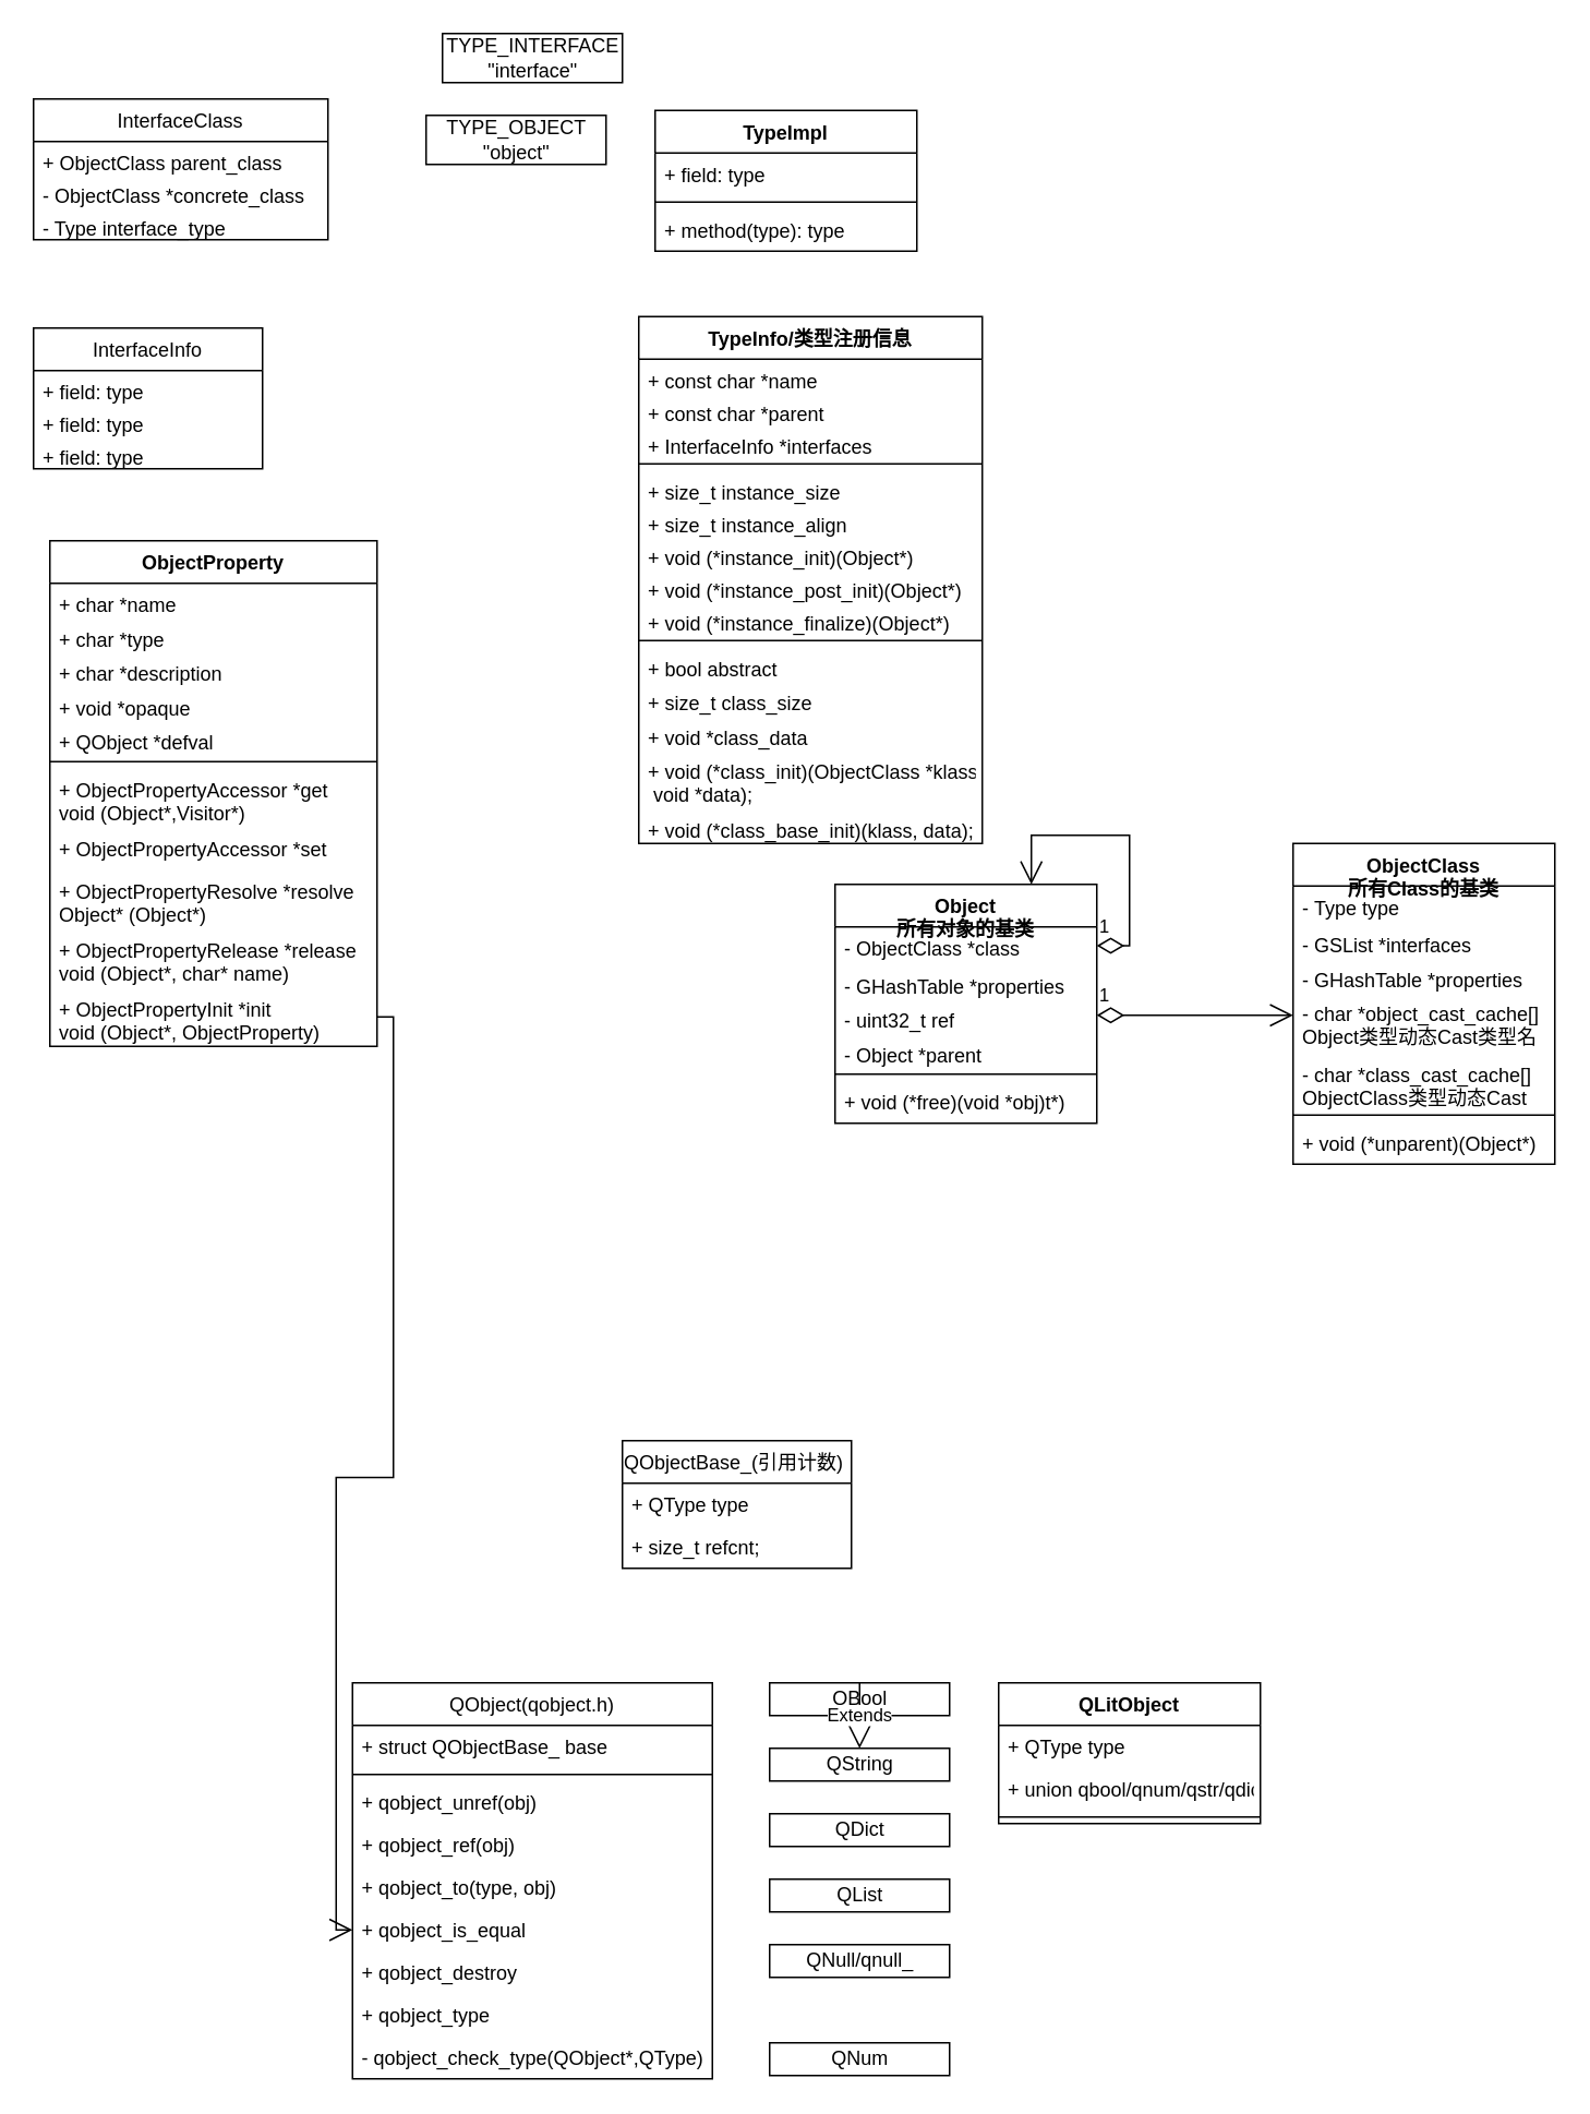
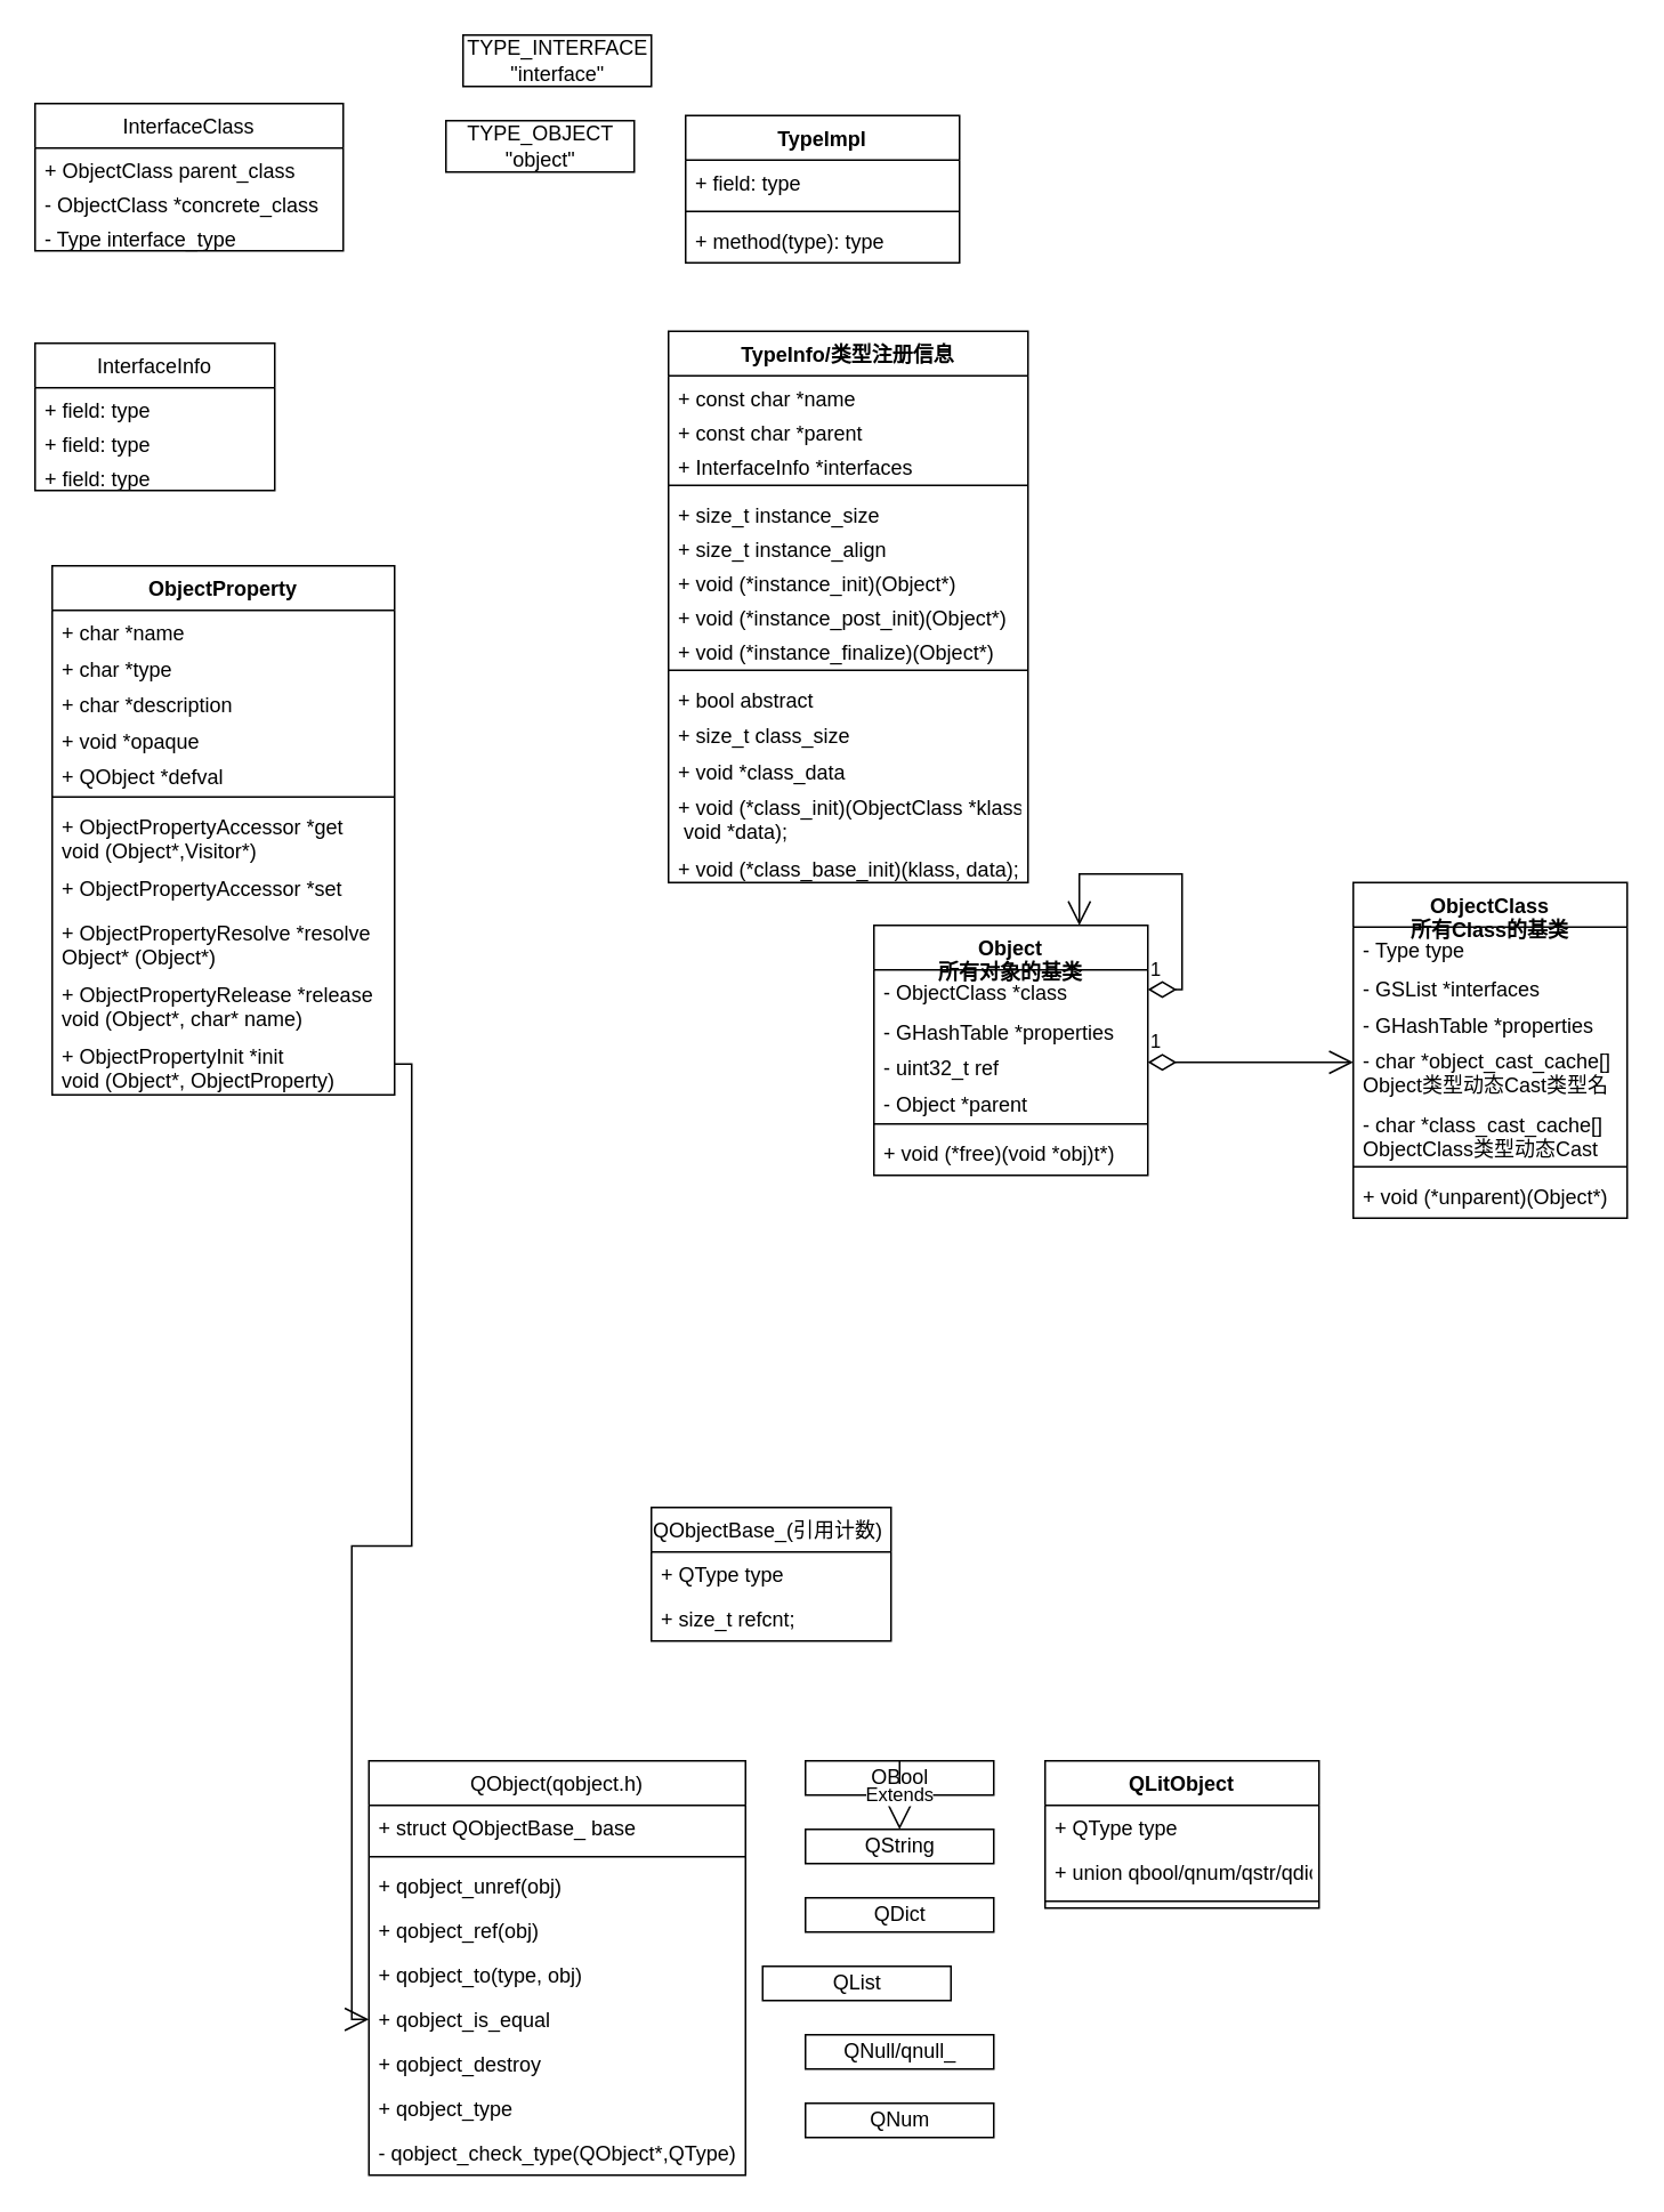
- <mxCell id="60" value="QList" style="html=1;" vertex="1" parent="1"><mxGeometry x="470" y="1148" width="110" height="20" as="geometry" /></mxCell>
+ <mxCell id="60" value="QList" style="html=1;" vertex="1" parent="1"><mxGeometry x="445" y="1148" width="110" height="20" as="geometry" /></mxCell>
- <mxCell id="66" value="QNum" style="html=1;" vertex="1" parent="1"><mxGeometry x="470" y="1248" width="110" height="20" as="geometry" /></mxCell>
+ <mxCell id="66" value="QNum" style="html=1;" vertex="1" parent="1"><mxGeometry x="470" y="1228" width="110" height="20" as="geometry" /></mxCell>
